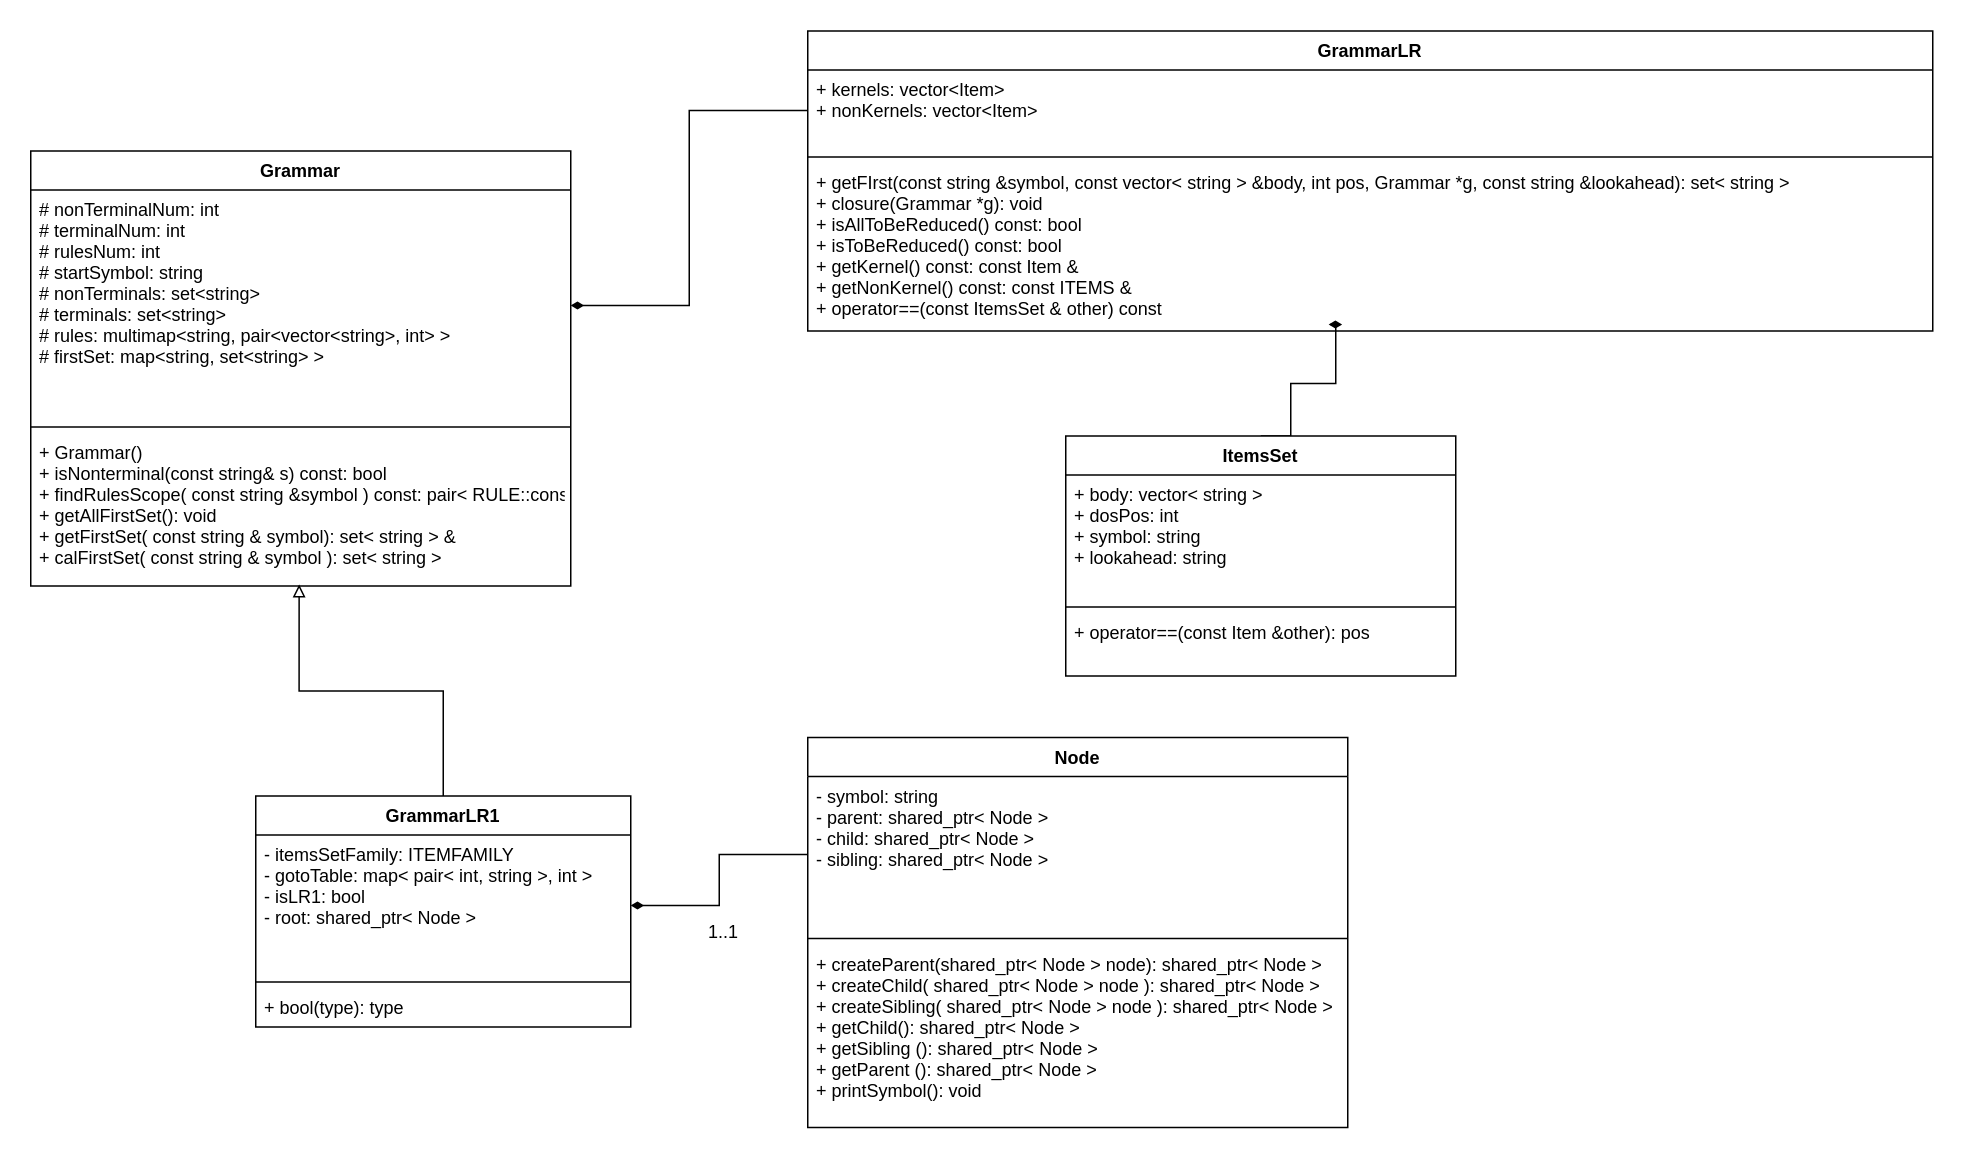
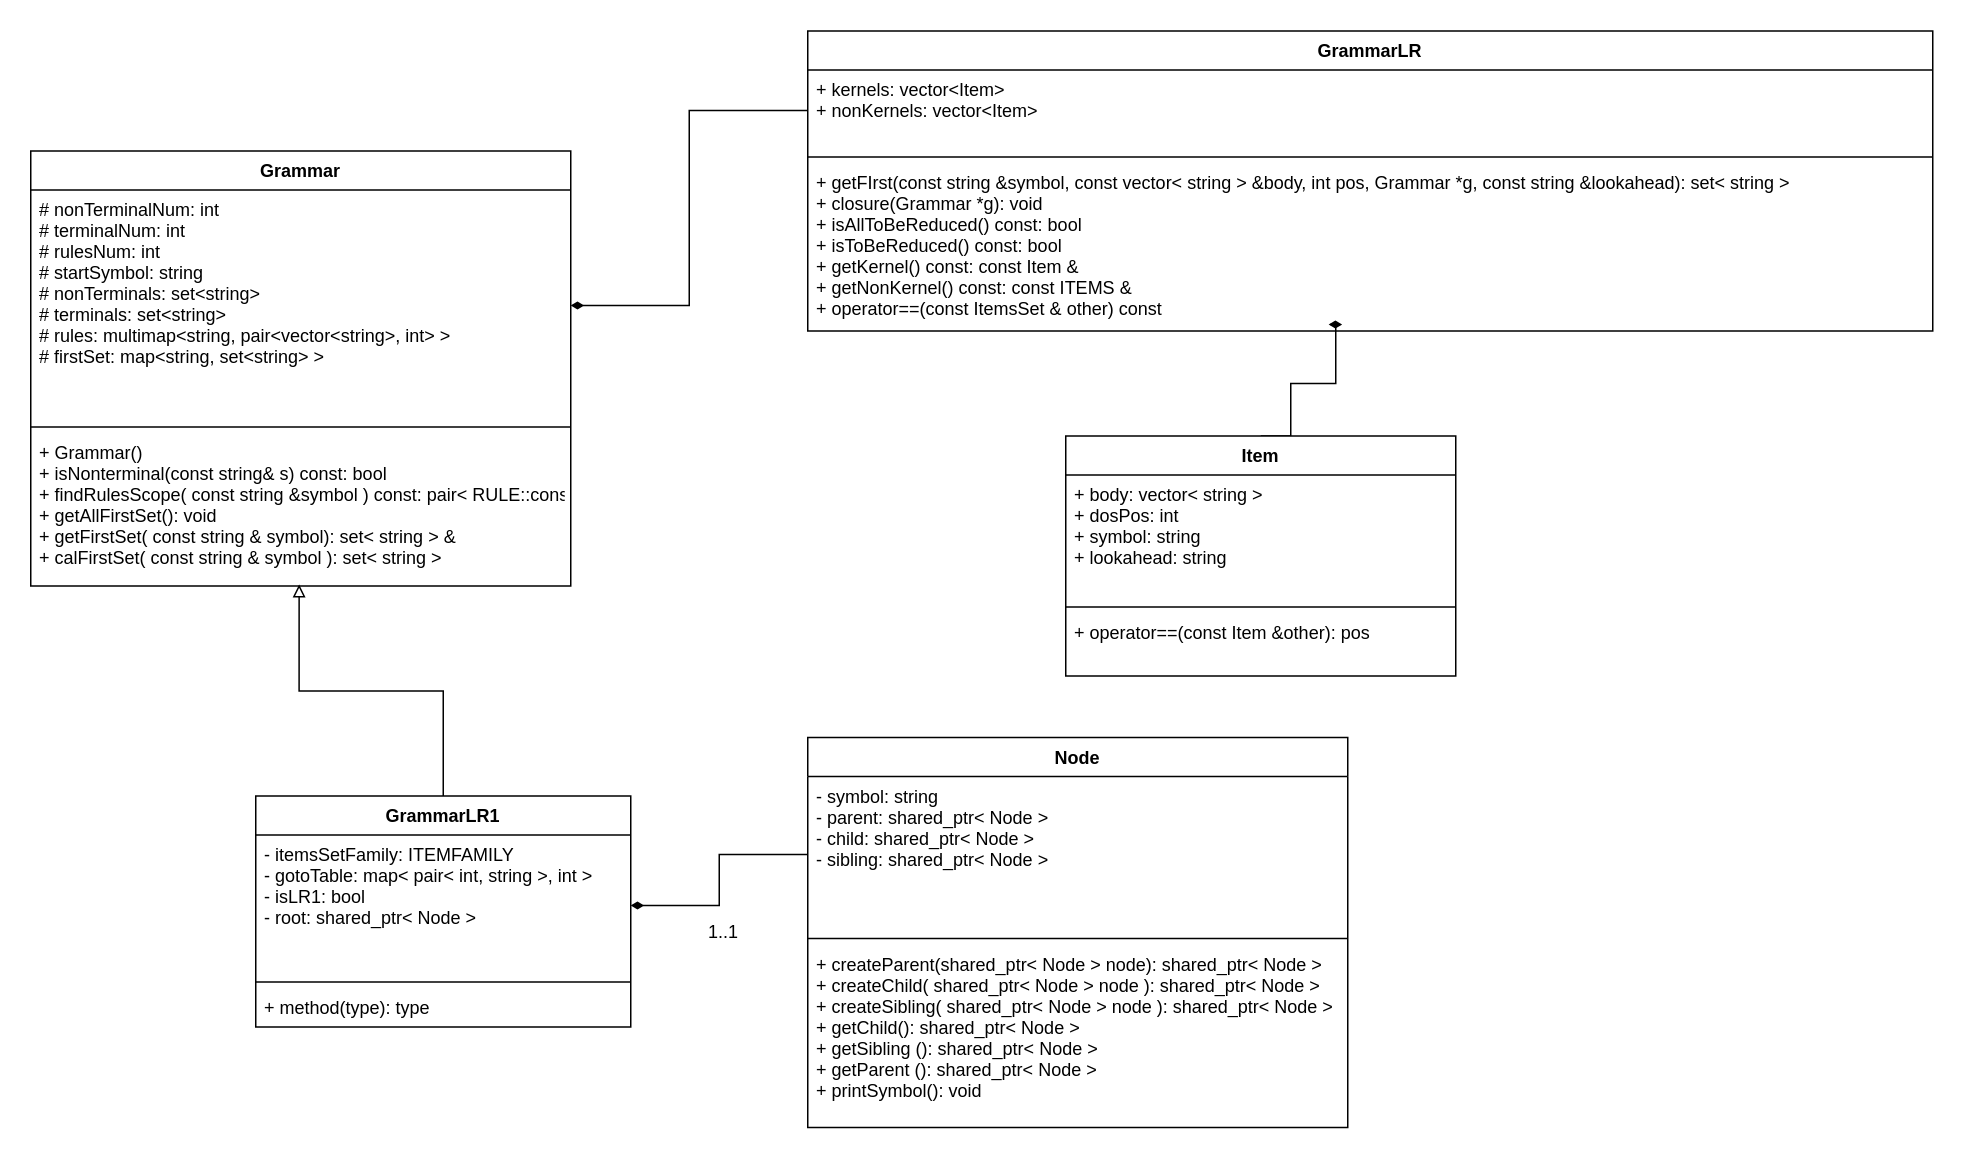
- <mxCell id="22" value="ItemsSet" style="swimlane;fontStyle=1;align=center;verticalAlign=top;childLayout=stackLayout;horizontal=1;startSize=26;horizontalStack=0;resizeParent=1;resizeParentMax=0;resizeLast=0;collapsible=1;marginBottom=0;" parent="1" vertex="1"><mxGeometry x="710" y="290" width="260" height="160" as="geometry" /></mxCell>
+ <mxCell id="22" value="Item" style="swimlane;fontStyle=1;align=center;verticalAlign=top;childLayout=stackLayout;horizontal=1;startSize=26;horizontalStack=0;resizeParent=1;resizeParentMax=0;resizeLast=0;collapsible=1;marginBottom=0;" parent="1" vertex="1"><mxGeometry x="710" y="290" width="260" height="160" as="geometry" /></mxCell>
- <mxCell id="15" value="+ bool(type): type" style="text;strokeColor=none;fillColor=none;align=left;verticalAlign=top;spacingLeft=4;spacingRight=4;overflow=hidden;rotatable=0;points=[[0,0.5],[1,0.5]];portConstraint=eastwest;" parent="12" vertex="1"><mxGeometry y="128" width="250" height="26" as="geometry" /></mxCell>
+ <mxCell id="15" value="+ method(type): type" style="text;strokeColor=none;fillColor=none;align=left;verticalAlign=top;spacingLeft=4;spacingRight=4;overflow=hidden;rotatable=0;points=[[0,0.5],[1,0.5]];portConstraint=eastwest;" parent="12" vertex="1"><mxGeometry y="128" width="250" height="26" as="geometry" /></mxCell>
